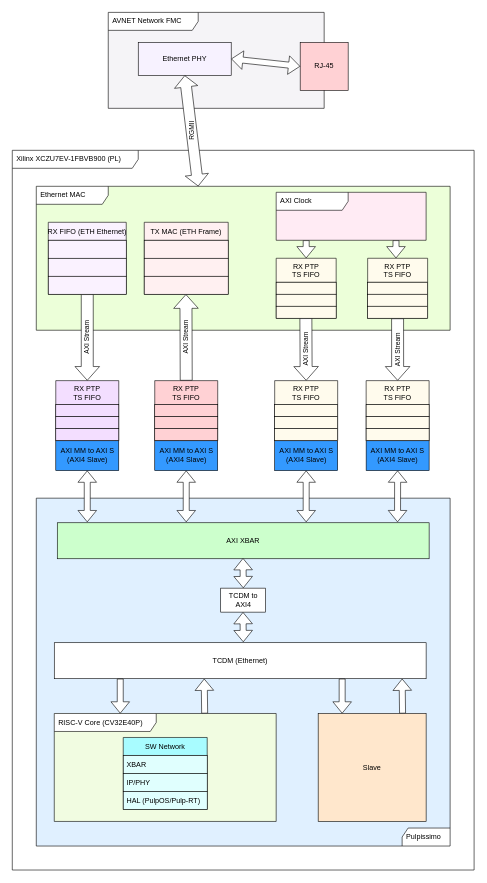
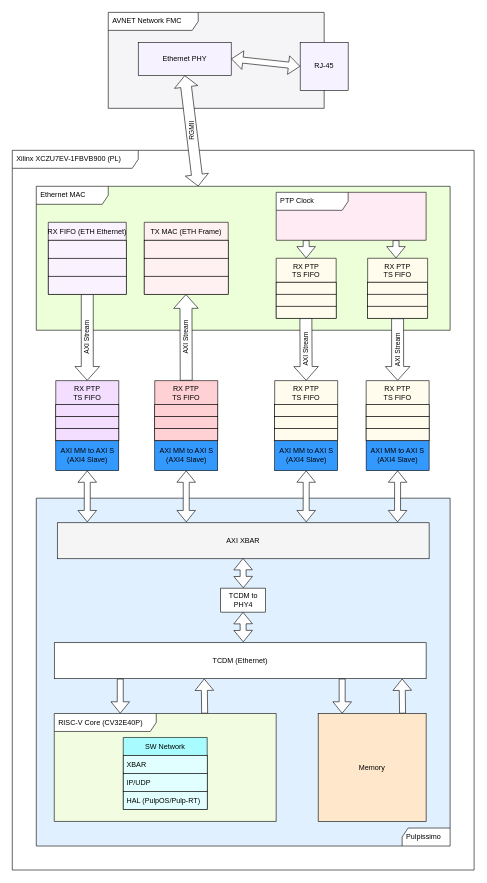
- <mxCell id="6" value="&lt;span style=&quot;&quot;&gt;RJ-45&lt;/span&gt;" style="rounded=0;whiteSpace=wrap;html=1;labelBackgroundColor=none;fillColor=#ffd1d4;" parent="4" vertex="1"><mxGeometry x="320" y="50" width="80" height="80" as="geometry" /></mxCell>
+ <mxCell id="6" value="&lt;span style=&quot;&quot;&gt;RJ-45&lt;/span&gt;" style="rounded=0;whiteSpace=wrap;html=1;labelBackgroundColor=none;fillColor=#F7F2FF;" parent="4" vertex="1"><mxGeometry x="320" y="50" width="80" height="80" as="geometry" /></mxCell>
- <mxCell id="22" value="AXI Clock" style="shape=umlFrame;whiteSpace=wrap;html=1;width=120;height=30;boundedLbl=1;verticalAlign=middle;align=left;spacingLeft=5;fillColor=#FFFFFF;swimlaneFillColor=#FFEBF4;" parent="1" vertex="1"><mxGeometry x="460" y="320" width="250" height="80" as="geometry" /></mxCell>
+ <mxCell id="22" value="PTP Clock" style="shape=umlFrame;whiteSpace=wrap;html=1;width=120;height=30;boundedLbl=1;verticalAlign=middle;align=left;spacingLeft=5;fillColor=#FFFFFF;swimlaneFillColor=#FFEBF4;" parent="1" vertex="1"><mxGeometry x="460" y="320" width="250" height="80" as="geometry" /></mxCell>
- <mxCell id="46" value="AXI XBAR" style="rounded=0;whiteSpace=wrap;html=1;glass=0;labelBackgroundColor=none;labelBorderColor=none;fontColor=none;strokeColor=default;fillColor=#CCFFCC;" vertex="1" parent="1"><mxGeometry x="95" y="871" width="620" height="60" as="geometry" /></mxCell>
+ <mxCell id="46" value="AXI XBAR" style="rounded=0;whiteSpace=wrap;html=1;glass=0;labelBackgroundColor=none;labelBorderColor=none;fontColor=none;strokeColor=default;fillColor=#f5f5f5;" vertex="1" parent="1"><mxGeometry x="95" y="871" width="620" height="60" as="geometry" /></mxCell>
- <mxCell id="47" value="&lt;div&gt;TCDM to&lt;/div&gt;&lt;div&gt;AXI4&lt;br&gt;&lt;/div&gt;" style="rounded=0;whiteSpace=wrap;html=1;" vertex="1" parent="1"><mxGeometry x="367.5" y="980" width="75" height="40" as="geometry" /></mxCell>
+ <mxCell id="47" value="&lt;div&gt;TCDM to&lt;/div&gt;&lt;div&gt;PHY4&lt;br&gt;&lt;/div&gt;" style="rounded=0;whiteSpace=wrap;html=1;" vertex="1" parent="1"><mxGeometry x="367.5" y="980" width="75" height="40" as="geometry" /></mxCell>
- <mxCell id="26" value="Slave" style="whiteSpace=wrap;html=1;aspect=fixed;glass=0;labelBackgroundColor=none;labelBorderColor=none;fontColor=none;strokeColor=default;fillColor=#FFE7CC;gradientColor=none;" parent="1" vertex="1"><mxGeometry x="530" y="1189" width="180" height="180" as="geometry" /></mxCell>
+ <mxCell id="26" value="Memory" style="whiteSpace=wrap;html=1;aspect=fixed;glass=0;labelBackgroundColor=none;labelBorderColor=none;fontColor=none;strokeColor=default;fillColor=#FFE7CC;gradientColor=none;" parent="1" vertex="1"><mxGeometry x="530" y="1189" width="180" height="180" as="geometry" /></mxCell>
- <mxCell id="40" value="IP/PHY" style="text;strokeColor=default;fillColor=#E0FFFE;align=left;verticalAlign=middle;spacingLeft=4;spacingRight=4;overflow=hidden;points=[[0,0.5],[1,0.5]];portConstraint=eastwest;rotatable=0;glass=0;labelBackgroundColor=none;labelBorderColor=none;fontColor=none;" parent="38" vertex="1"><mxGeometry y="60" width="140" height="30" as="geometry" /></mxCell>
+ <mxCell id="40" value="IP/UDP" style="text;strokeColor=default;fillColor=#E0FFFE;align=left;verticalAlign=middle;spacingLeft=4;spacingRight=4;overflow=hidden;points=[[0,0.5],[1,0.5]];portConstraint=eastwest;rotatable=0;glass=0;labelBackgroundColor=none;labelBorderColor=none;fontColor=none;" parent="38" vertex="1"><mxGeometry y="60" width="140" height="30" as="geometry" /></mxCell>
